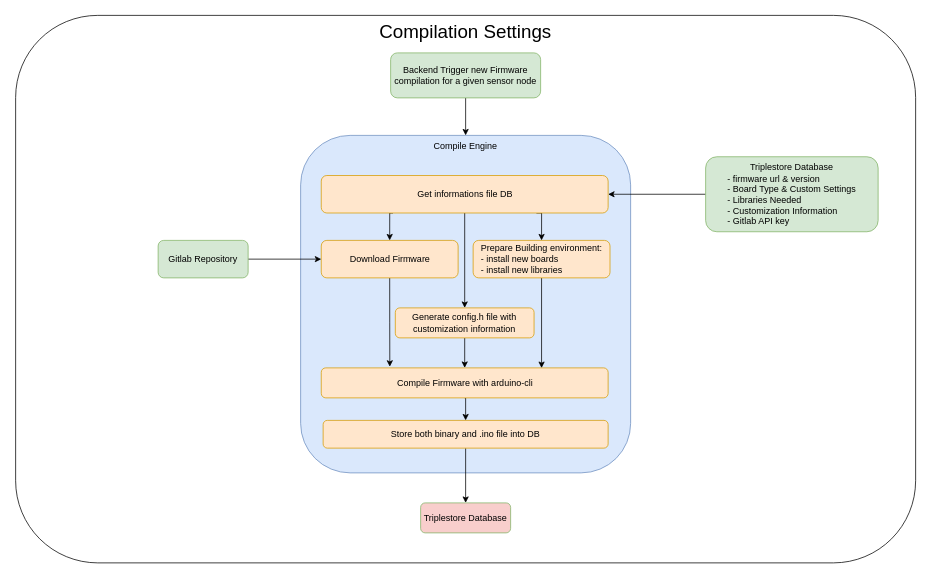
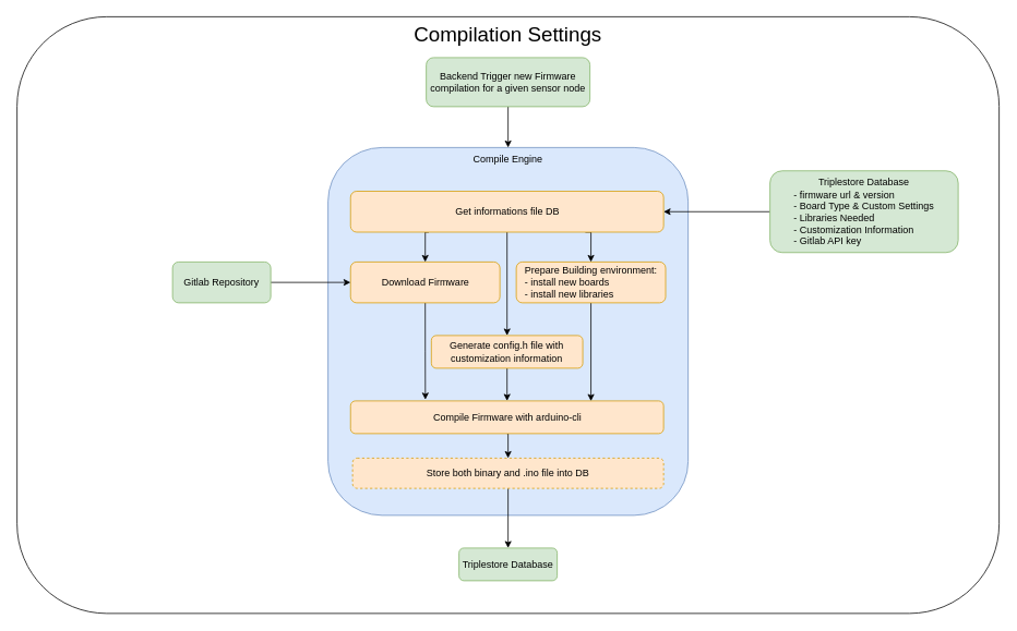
- <mxCell id="20" value="Store both binary and .ino file into DB" style="rounded=1;whiteSpace=wrap;html=1;fillColor=#ffe6cc;strokeColor=#d79b00;" parent="1" vertex="1"><mxGeometry x="430" y="560" width="380" height="37" as="geometry" /></mxCell>
+ <mxCell id="20" value="Store both binary and .ino file into DB" style="rounded=1;whiteSpace=wrap;html=1;fillColor=#ffe6cc;strokeColor=#d79b00;dashed=1;" parent="1" vertex="1"><mxGeometry x="430" y="560" width="380" height="37" as="geometry" /></mxCell>
- <mxCell id="3" value="Triplestore Database" style="rounded=1;whiteSpace=wrap;html=1;fillColor=#f8cecc;strokeColor=#82b366;" parent="1" vertex="1"><mxGeometry x="560" y="670" width="120" height="40" as="geometry" /></mxCell>
+ <mxCell id="3" value="Triplestore Database" style="rounded=1;whiteSpace=wrap;html=1;fillColor=#d5e8d4;strokeColor=#82b366;" parent="1" vertex="1"><mxGeometry x="560" y="670" width="120" height="40" as="geometry" /></mxCell>
